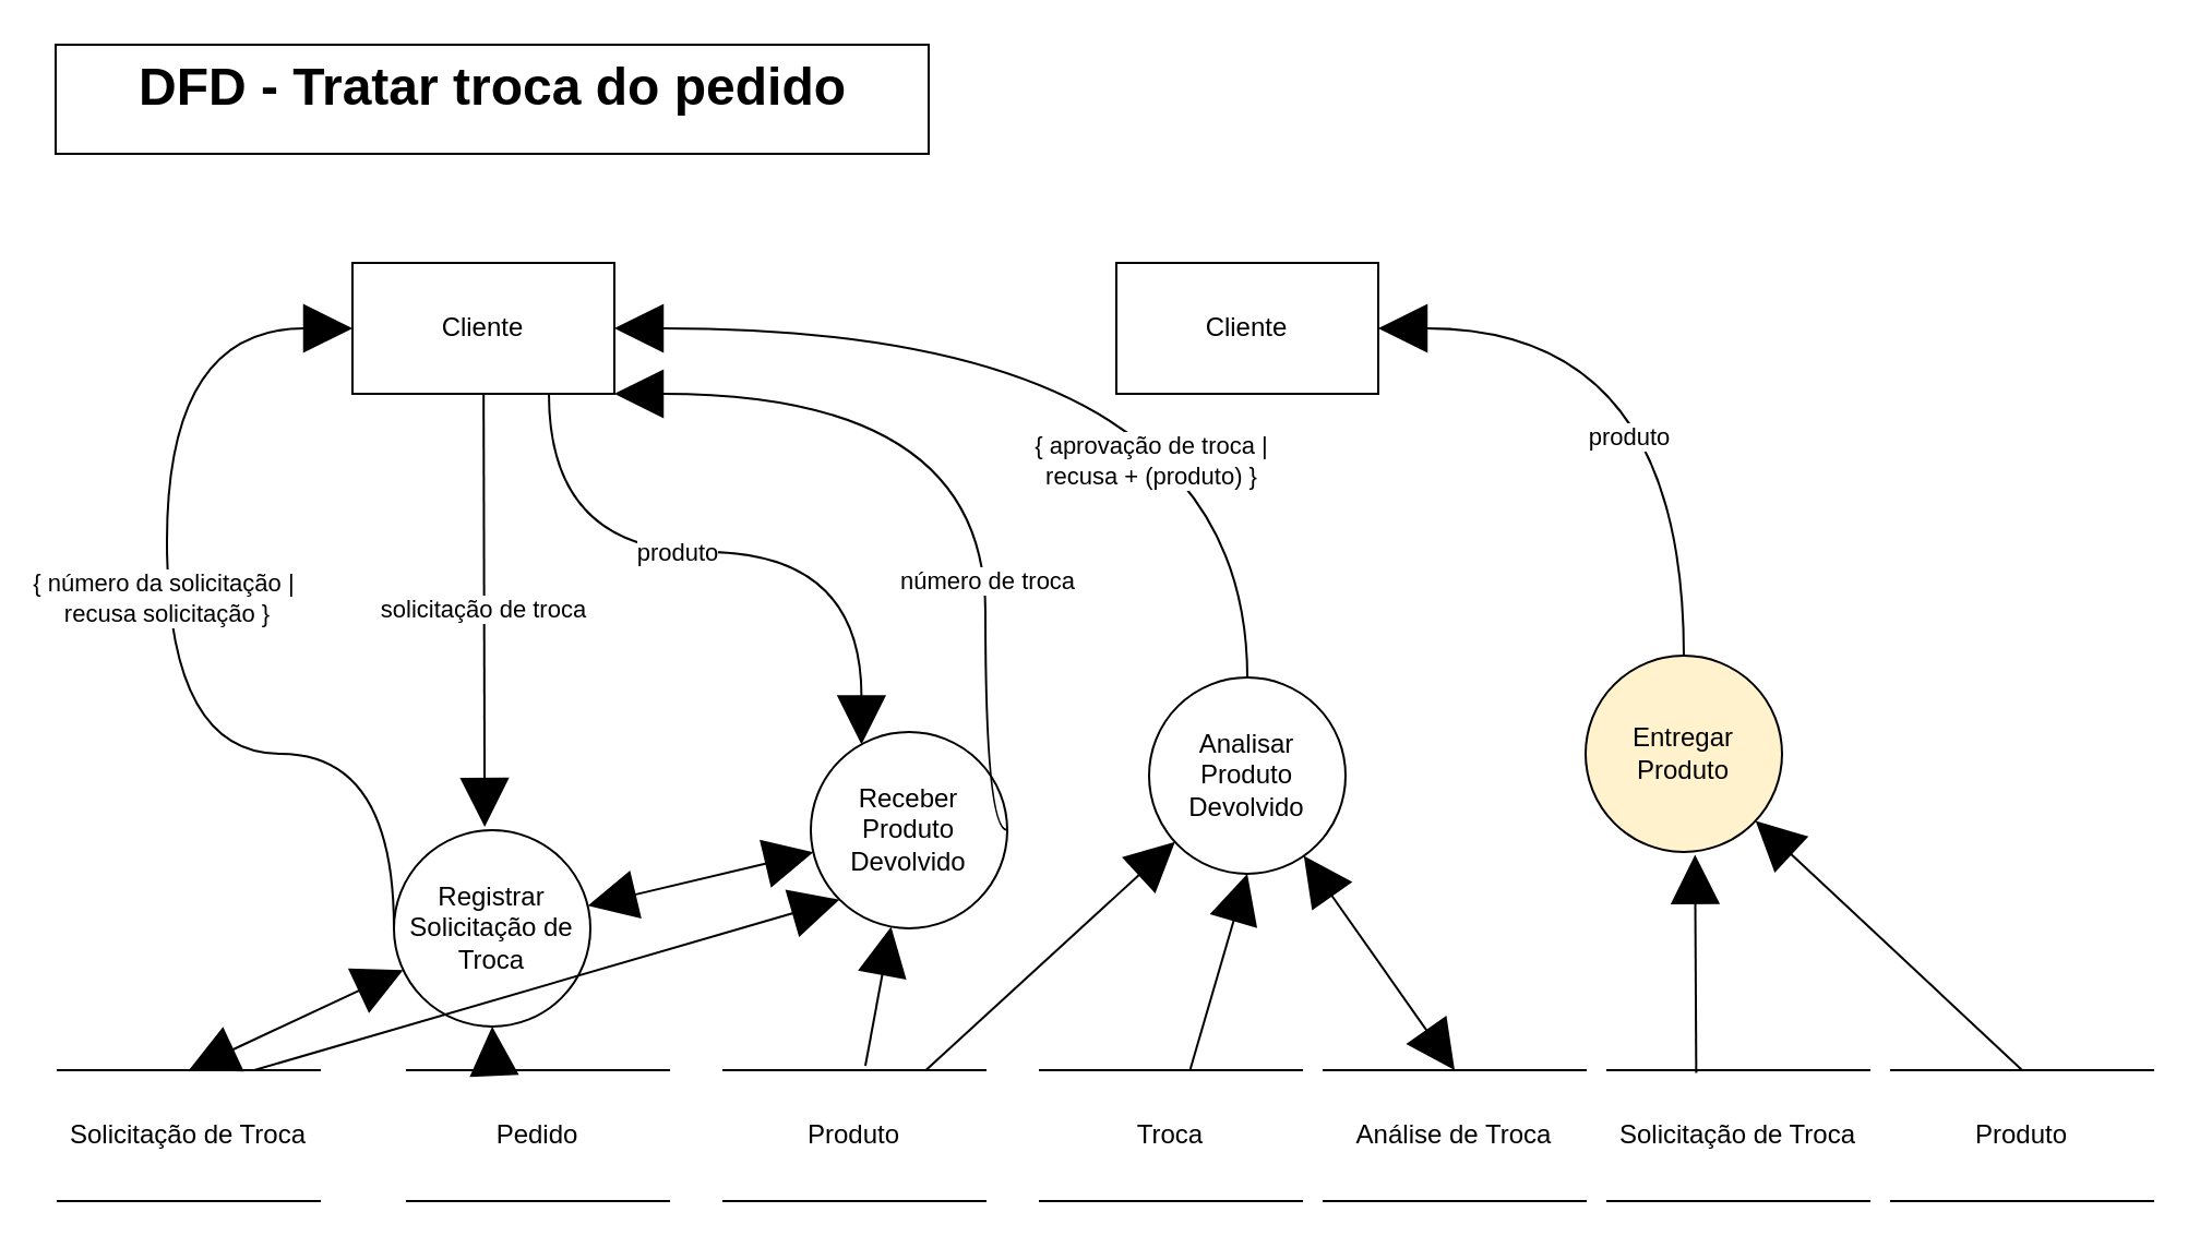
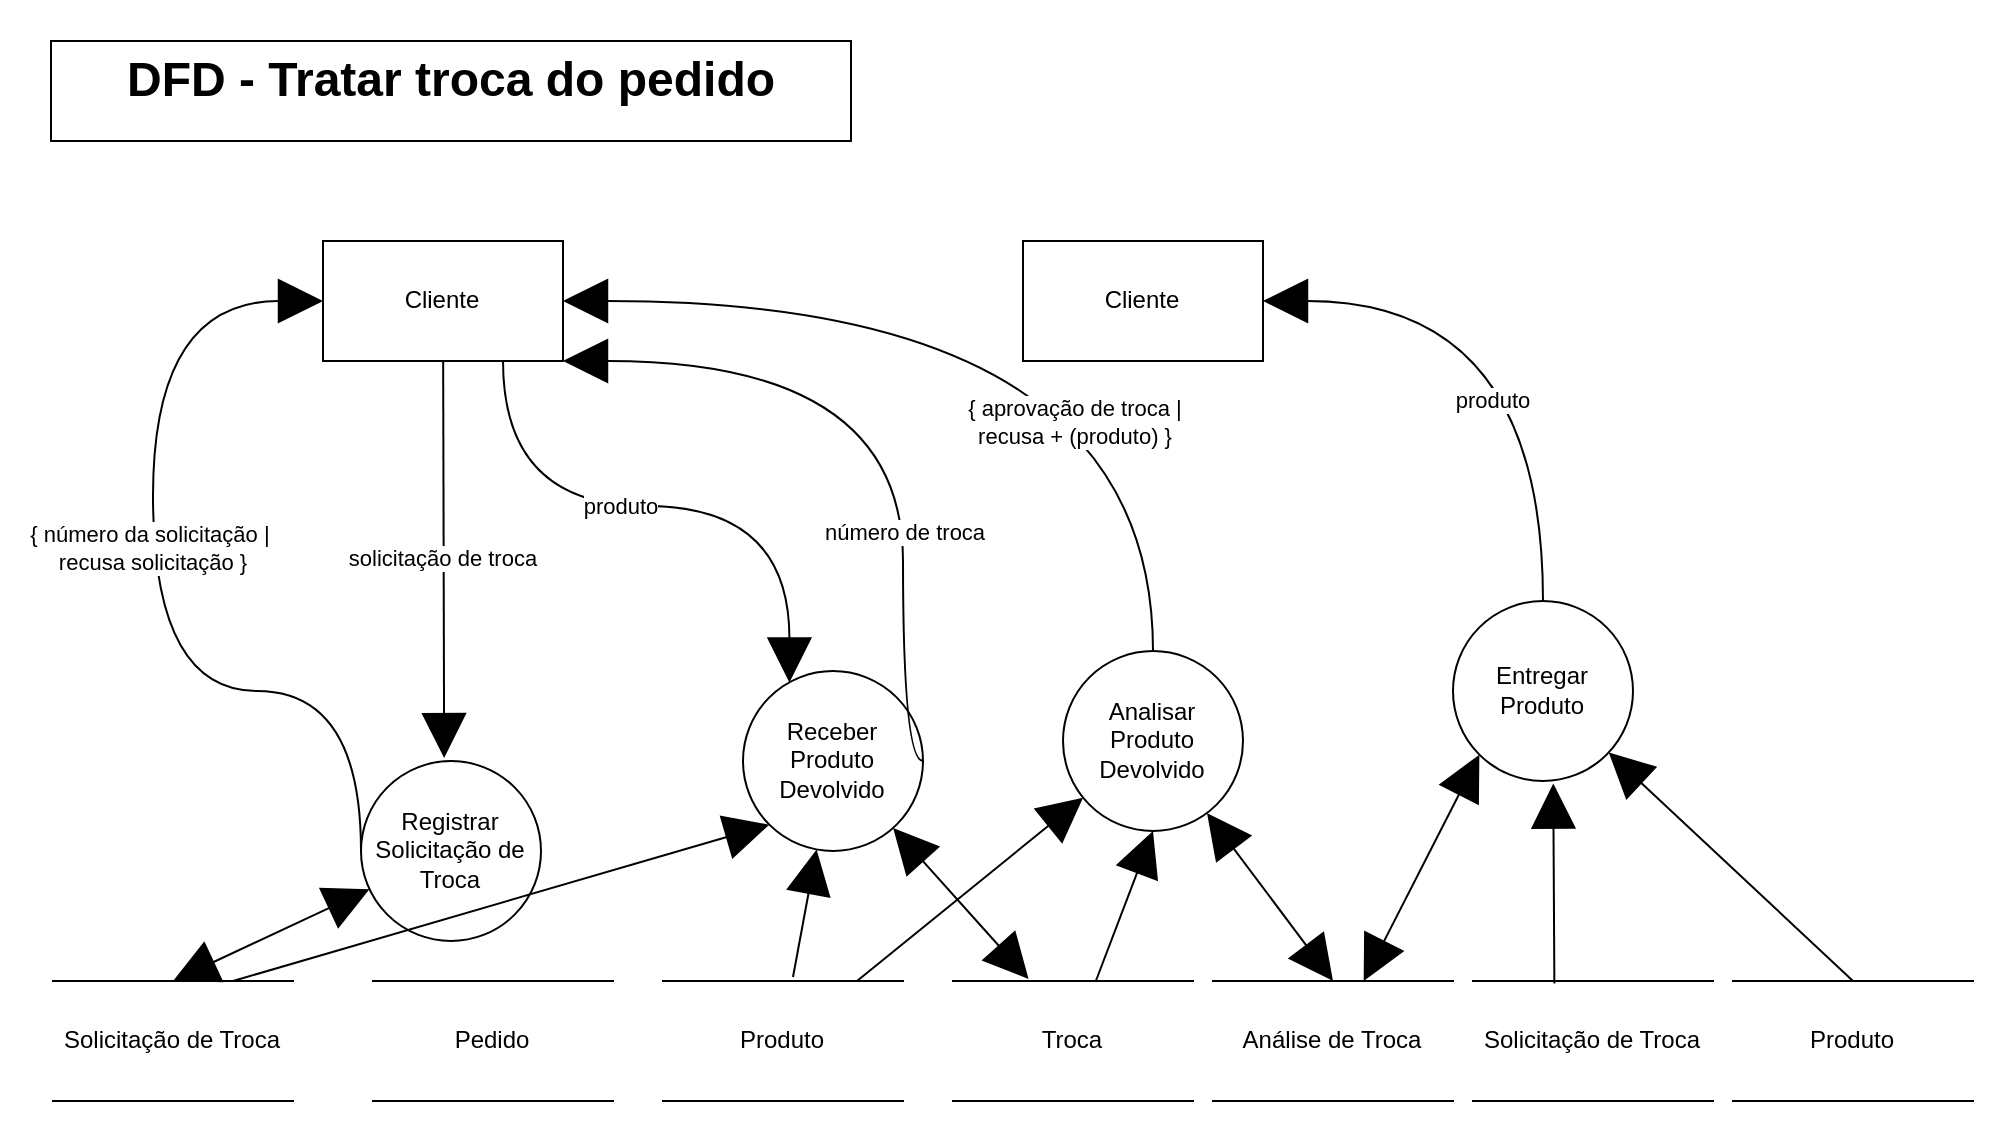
- <mxCell id="32" value="Entregar Produto" style="ellipse;whiteSpace=wrap;html=1;aspect=fixed;fillColor=#fff2cc;" parent="1" vertex="1"><mxGeometry x="726" y="300" width="90" height="90" as="geometry" /></mxCell>
+ <mxCell id="32" value="Entregar Produto" style="ellipse;whiteSpace=wrap;html=1;aspect=fixed;fillColor=#FFFFFF;" parent="1" vertex="1"><mxGeometry x="726" y="300" width="90" height="90" as="geometry" /></mxCell>
- <mxCell id="23" value="Analisar&lt;br&gt;Produto Devolvido" style="ellipse;whiteSpace=wrap;html=1;aspect=fixed;fillColor=#FFFFFF;" parent="1" vertex="1"><mxGeometry x="526" y="310" width="90" height="90" as="geometry" /></mxCell>
+ <mxCell id="23" value="Analisar&lt;br&gt;Produto Devolvido" style="ellipse;whiteSpace=wrap;html=1;aspect=fixed;fillColor=#FFFFFF;" parent="1" vertex="1"><mxGeometry x="531" y="325" width="90" height="90" as="geometry" /></mxCell>
- <mxCell id="13" style="edgeStyle=none;rounded=0;orthogonalLoop=1;jettySize=auto;html=1;startSize=20;endArrow=block;endFill=1;endSize=20;startArrow=block;startFill=1;" parent="1" source="15" target="11" edge="1"><mxGeometry relative="1" as="geometry" /></mxCell>
+ <mxCell id="13" style="edgeStyle=none;rounded=0;orthogonalLoop=1;jettySize=auto;html=1;entryX=0.315;entryY=-0.017;entryDx=0;entryDy=0;entryPerimeter=0;startSize=20;endArrow=block;endFill=1;endSize=20;startArrow=block;startFill=1;" parent="1" source="15" target="29" edge="1"><mxGeometry relative="1" as="geometry" /></mxCell>
+ <mxCell id="30" style="rounded=0;orthogonalLoop=1;jettySize=auto;html=1;exitX=0;exitY=1;exitDx=0;exitDy=0;startArrow=block;startFill=1;endSize=20;startSize=20;endArrow=block;endFill=1;" parent="1" source="32" target="25" edge="1"><mxGeometry relative="1" as="geometry"><mxPoint x="672" y="487" as="targetPoint" /></mxGeometry></mxCell>
- <mxCell id="9" style="edgeStyle=none;rounded=0;orthogonalLoop=1;jettySize=auto;html=1;entryX=0.332;entryY=-0.003;entryDx=0;entryDy=0;startSize=20;endArrow=none;endFill=0;endSize=20;startArrow=block;startFill=1;entryPerimeter=0;" parent="1" source="11" target="3" edge="1"><mxGeometry relative="1" as="geometry" /></mxCell>
